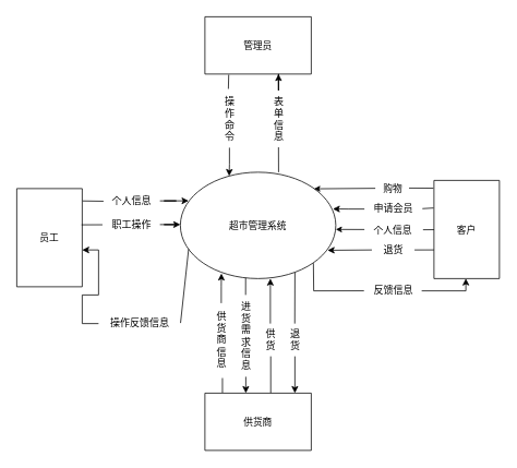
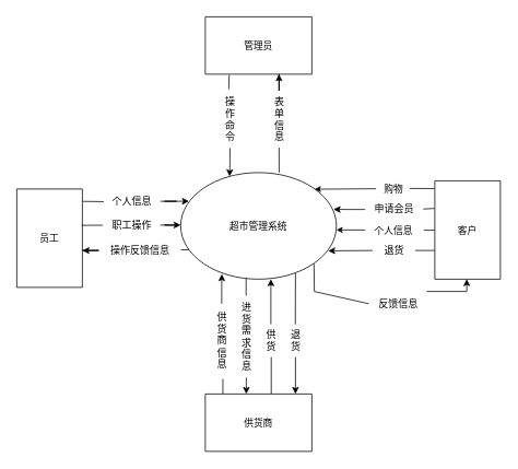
- <mxCell id="20" value="反馈信息" style="text;html=1;align=center;verticalAlign=middle;resizable=0;points=[];autosize=1;strokeColor=none;fillColor=none;" parent="1" vertex="1"><mxGeometry x="445" y="340" width="70" height="30" as="geometry" /></mxCell>
+ <mxCell id="20" value="反馈信息" style="text;html=1;align=center;verticalAlign=middle;resizable=0;points=[];autosize=1;strokeColor=none;fillColor=none;" parent="1" vertex="1"><mxGeometry x="450" y="355" width="70" height="30" as="geometry" /></mxCell>
- <mxCell id="29" value="操作反馈信息" style="text;html=1;align=center;verticalAlign=middle;resizable=0;points=[];autosize=1;strokeColor=none;fillColor=none;" parent="1" vertex="1"><mxGeometry x="120" y="380" width="100" height="30" as="geometry" /></mxCell>
+ <mxCell id="29" value="操作反馈信息" style="text;html=1;align=center;verticalAlign=middle;resizable=0;points=[];autosize=1;strokeColor=none;fillColor=none;" parent="1" vertex="1"><mxGeometry x="120" y="290" width="100" height="30" as="geometry" /></mxCell>
